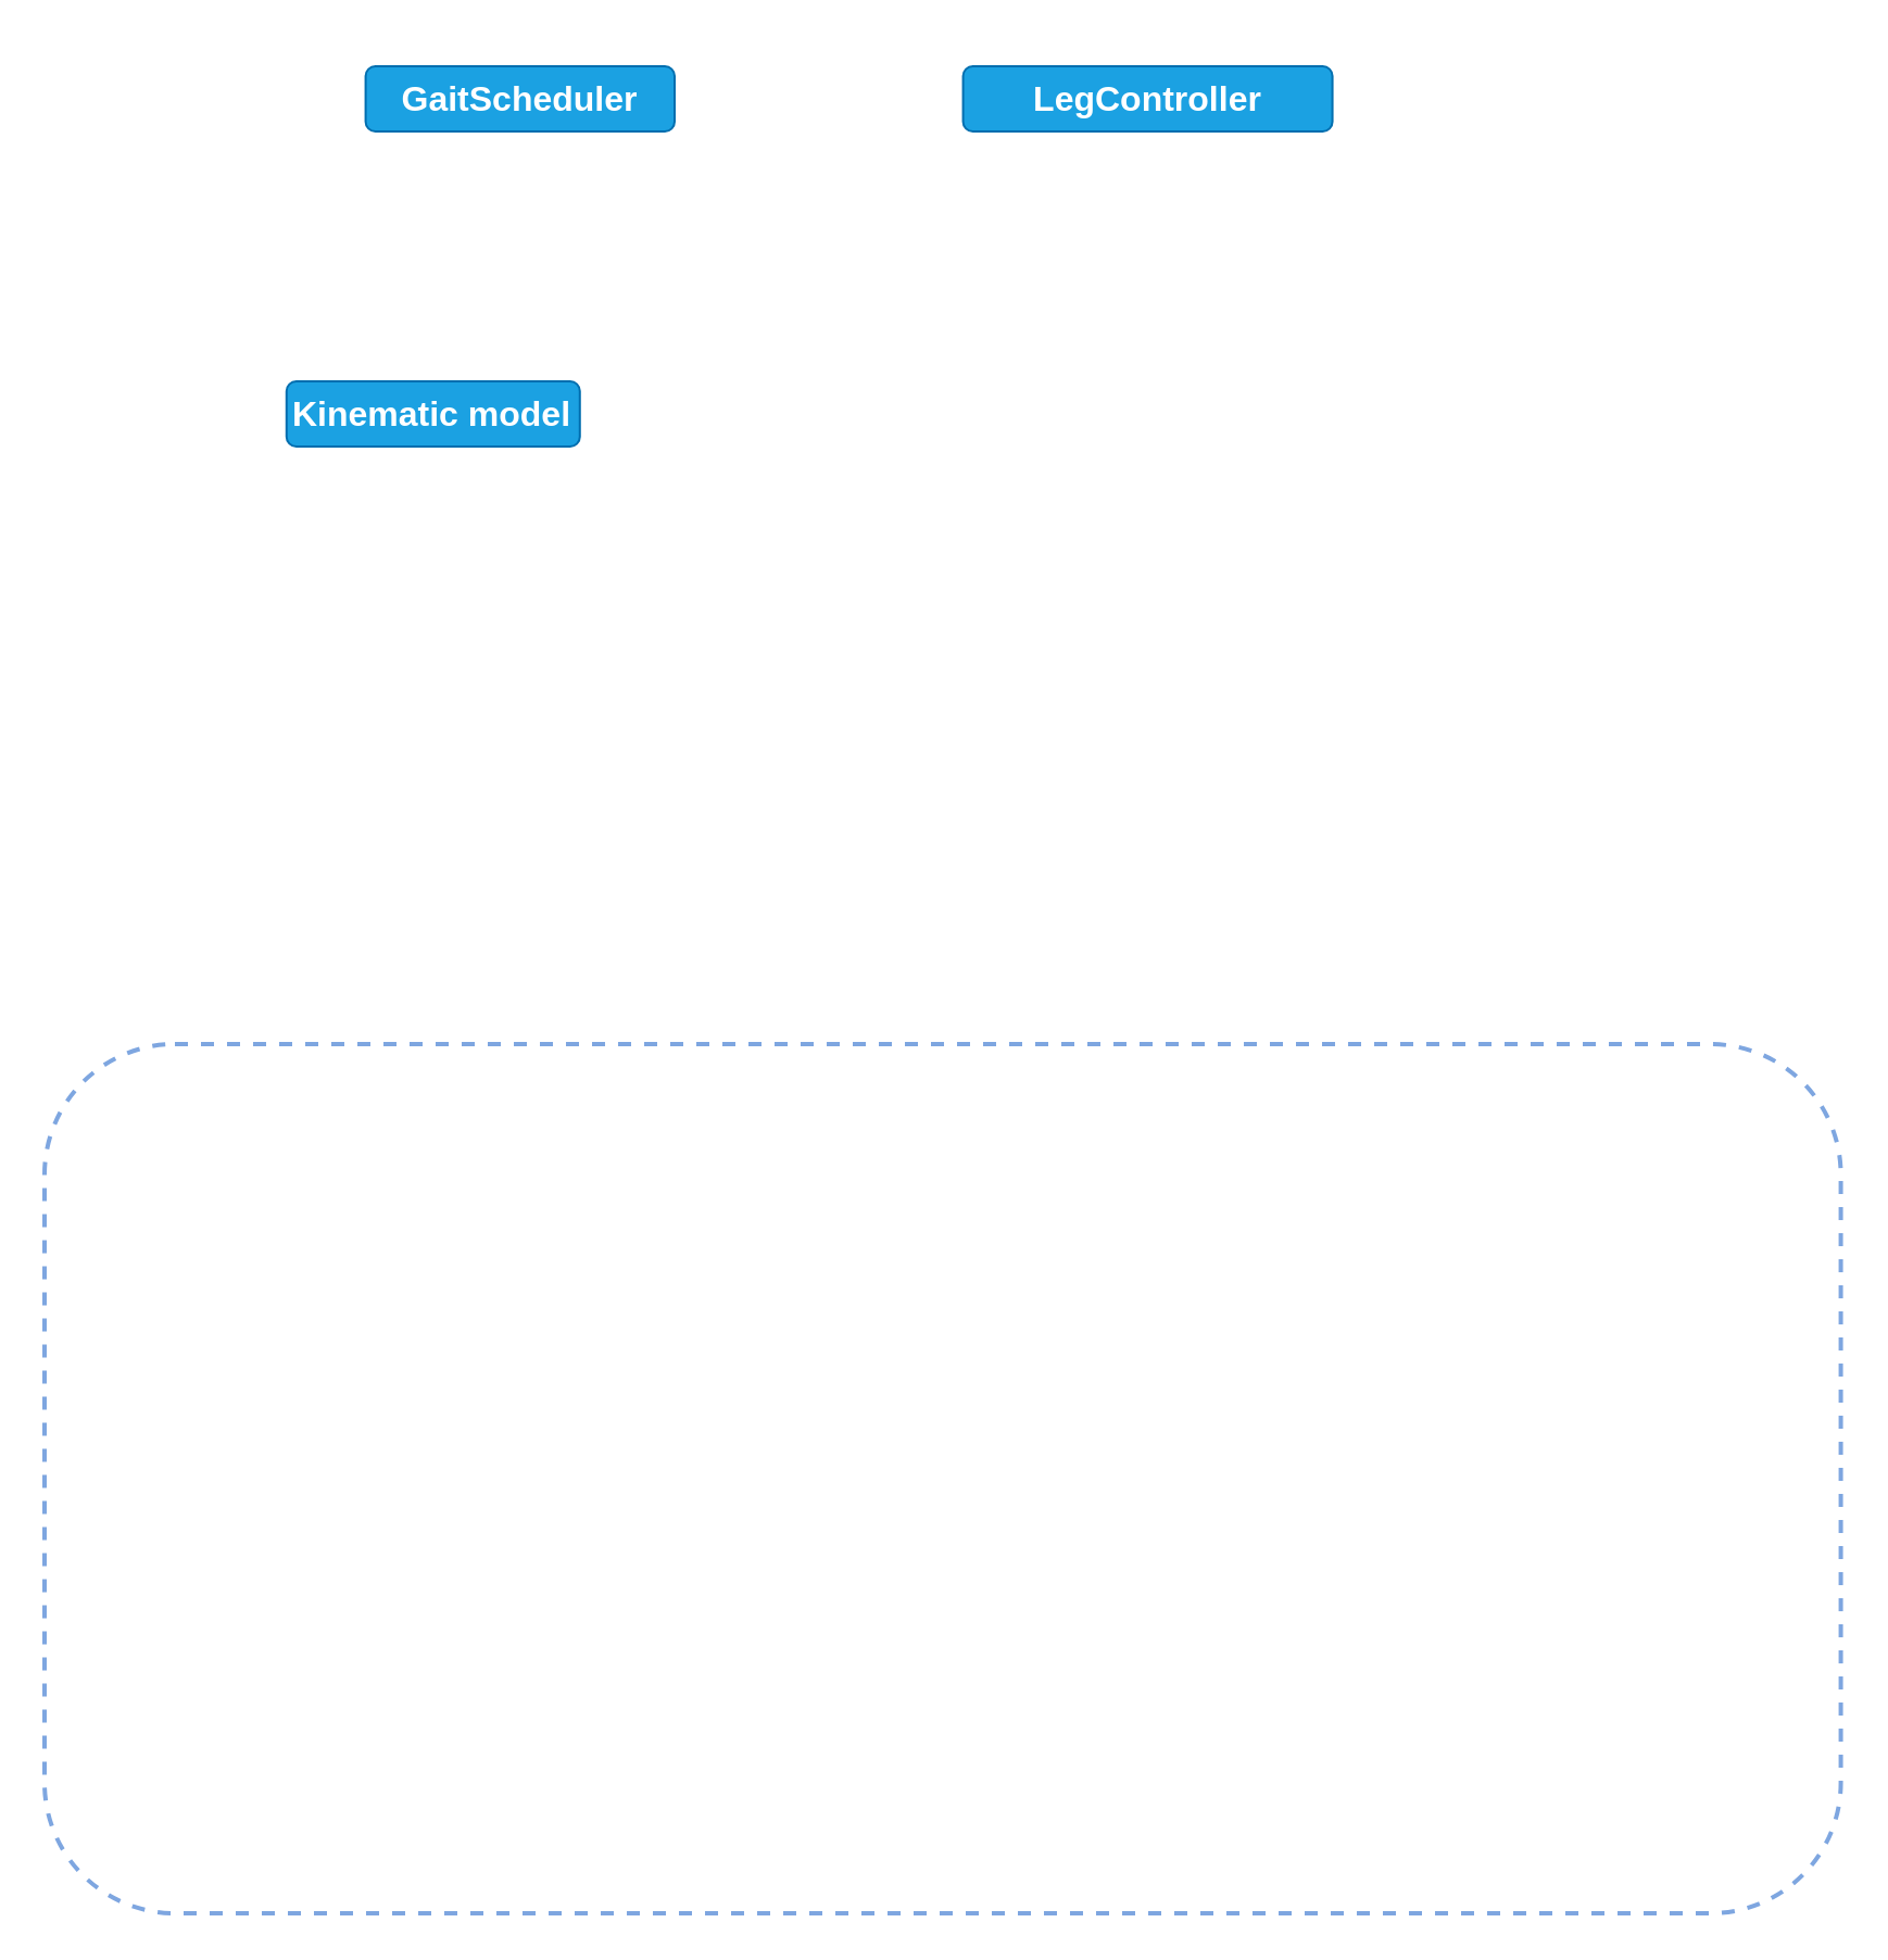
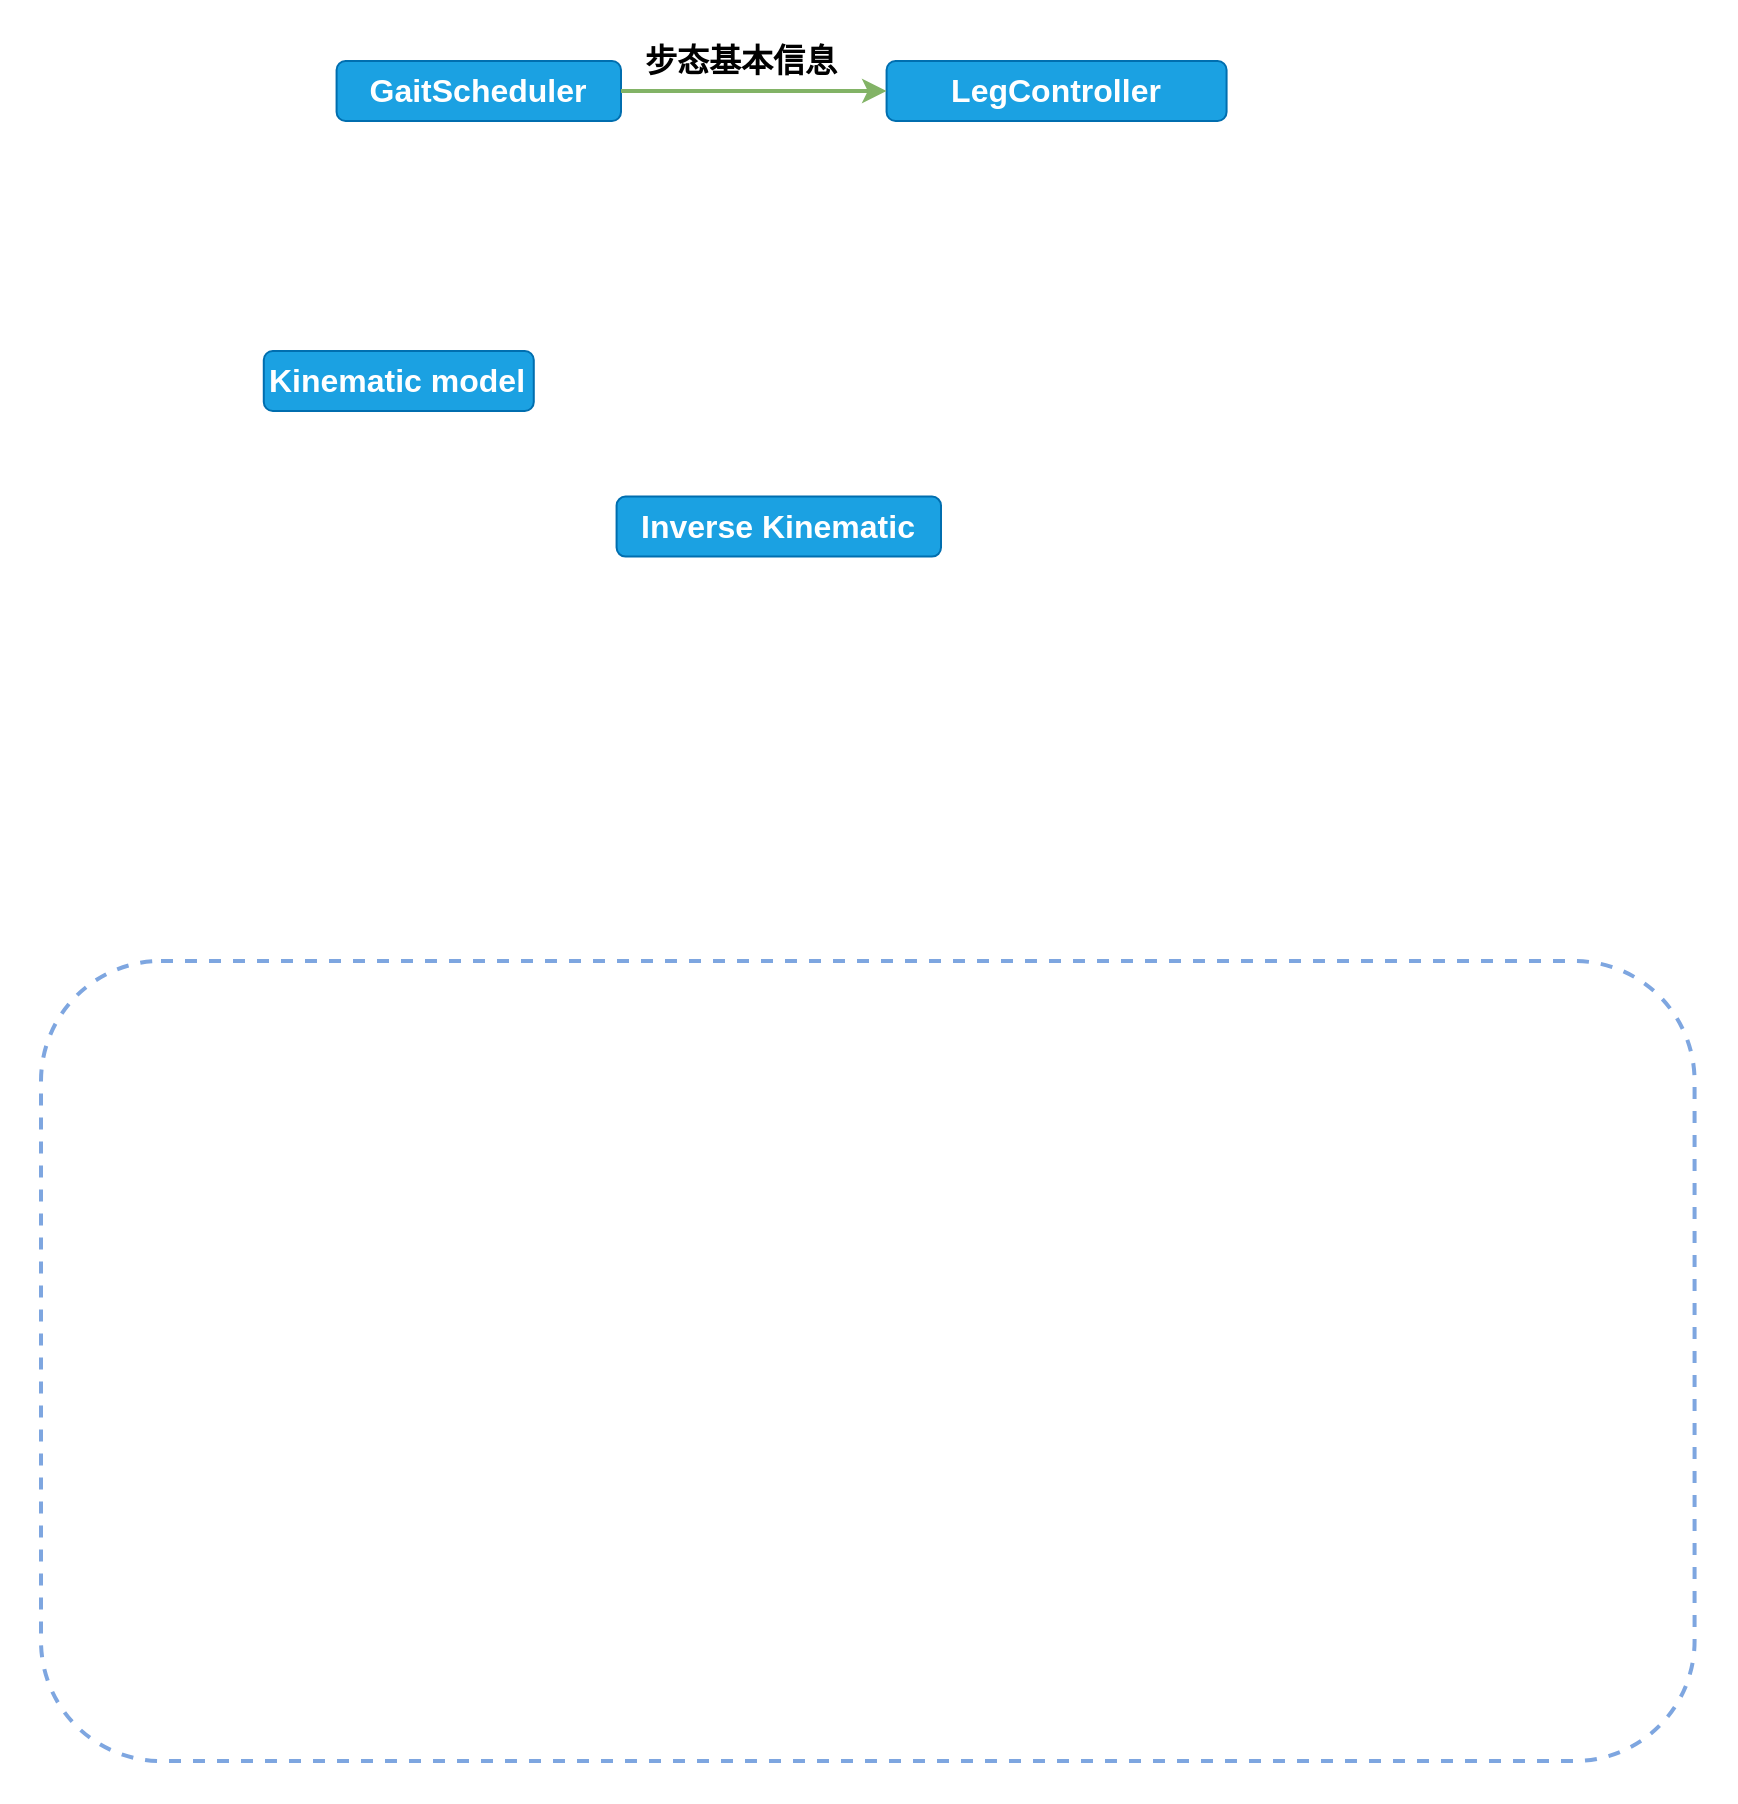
+ <mxCell id="8" value="&lt;b&gt;步态基本信息&lt;br&gt;&lt;/b&gt;" style="text;html=1;resizable=0;autosize=1;align=center;verticalAlign=middle;points=[];fillColor=none;strokeColor=none;rounded=0;fontSize=16;" vertex="1" parent="1"><mxGeometry x="315" y="20" width="110" height="20" as="geometry" /></mxCell>
+ <mxCell id="6" value="" style="edgeStyle=orthogonalEdgeStyle;rounded=0;orthogonalLoop=1;jettySize=auto;html=1;strokeWidth=2;fillColor=#d5e8d4;strokeColor=#82b366;exitX=1;exitY=0.5;exitDx=0;exitDy=0;entryX=0;entryY=0.5;entryDx=0;entryDy=0;" edge="1" parent="1" source="3" target="4"><mxGeometry relative="1" as="geometry"><mxPoint x="272.39" y="272.81" as="sourcePoint" /><mxPoint x="317.79" y="272.81" as="targetPoint" /></mxGeometry></mxCell>
+ <mxCell id="5" value="Inverse Kinematic" style="rounded=1;whiteSpace=wrap;html=1;fillColor=#1ba1e2;strokeColor=#006EAF;horizontal=1;fontSize=16;fontColor=#ffffff;fontStyle=1" vertex="1" parent="1"><mxGeometry x="307.79" y="247.81" width="162.21" height="30" as="geometry" /></mxCell>
